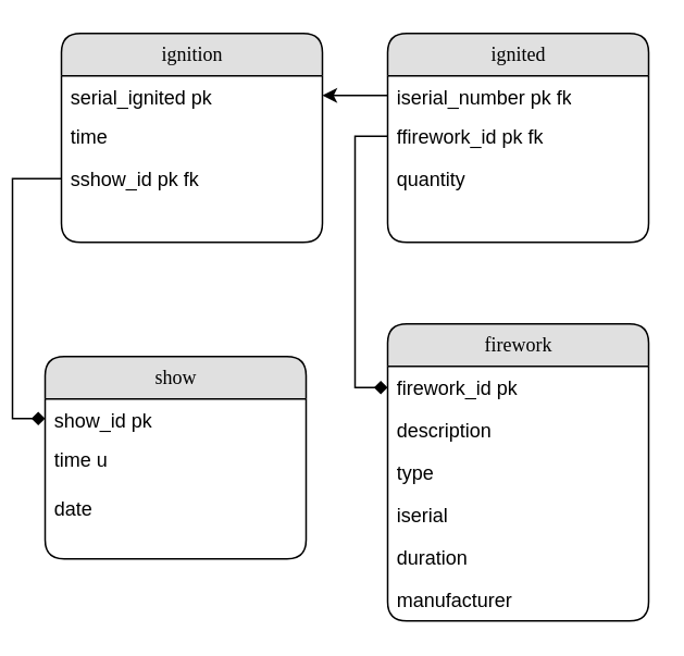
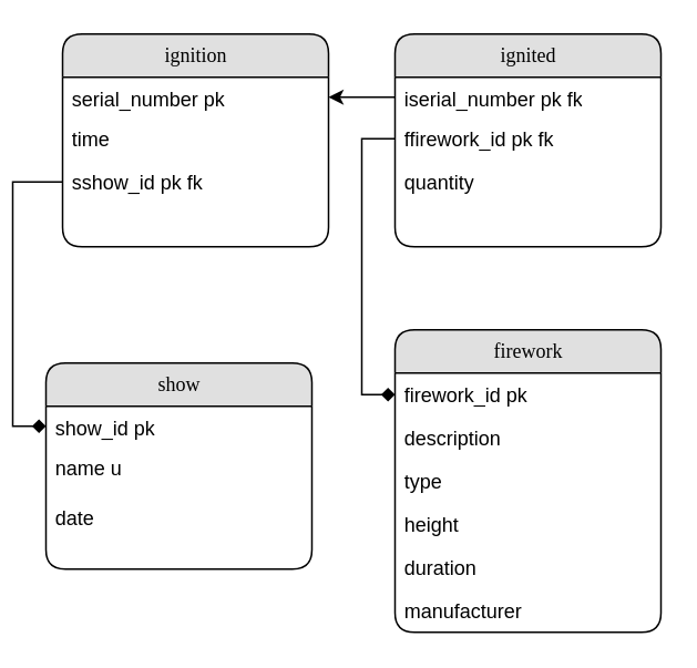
- <mxCell id="15" value="serial_ignited pk" style="text;html=1;strokeColor=none;fillColor=none;spacingLeft=4;spacingRight=4;whiteSpace=wrap;overflow=hidden;rotatable=0;points=[[0,0.5],[1,0.5]];portConstraint=eastwest;" parent="14" vertex="1"><mxGeometry y="26" width="160" height="24" as="geometry" /></mxCell>
+ <mxCell id="15" value="serial_number pk" style="text;html=1;strokeColor=none;fillColor=none;spacingLeft=4;spacingRight=4;whiteSpace=wrap;overflow=hidden;rotatable=0;points=[[0,0.5],[1,0.5]];portConstraint=eastwest;" parent="14" vertex="1"><mxGeometry y="26" width="160" height="24" as="geometry" /></mxCell>
- <mxCell id="11" value="time u" style="text;html=1;strokeColor=none;fillColor=none;spacingLeft=4;spacingRight=4;whiteSpace=wrap;overflow=hidden;rotatable=0;points=[[0,0.5],[1,0.5]];portConstraint=eastwest;" parent="9" vertex="1"><mxGeometry y="50" width="160" height="30" as="geometry" /></mxCell>
+ <mxCell id="11" value="name u" style="text;html=1;strokeColor=none;fillColor=none;spacingLeft=4;spacingRight=4;whiteSpace=wrap;overflow=hidden;rotatable=0;points=[[0,0.5],[1,0.5]];portConstraint=eastwest;" parent="9" vertex="1"><mxGeometry y="50" width="160" height="30" as="geometry" /></mxCell>
- <mxCell id="6" value="iserial" style="text;html=1;strokeColor=none;fillColor=none;spacingLeft=4;spacingRight=4;whiteSpace=wrap;overflow=hidden;rotatable=0;points=[[0,0.5],[1,0.5]];portConstraint=eastwest;" parent="2" vertex="1"><mxGeometry y="104" width="160" height="26" as="geometry" /></mxCell>
+ <mxCell id="6" value="height" style="text;html=1;strokeColor=none;fillColor=none;spacingLeft=4;spacingRight=4;whiteSpace=wrap;overflow=hidden;rotatable=0;points=[[0,0.5],[1,0.5]];portConstraint=eastwest;" parent="2" vertex="1"><mxGeometry y="104" width="160" height="26" as="geometry" /></mxCell>
